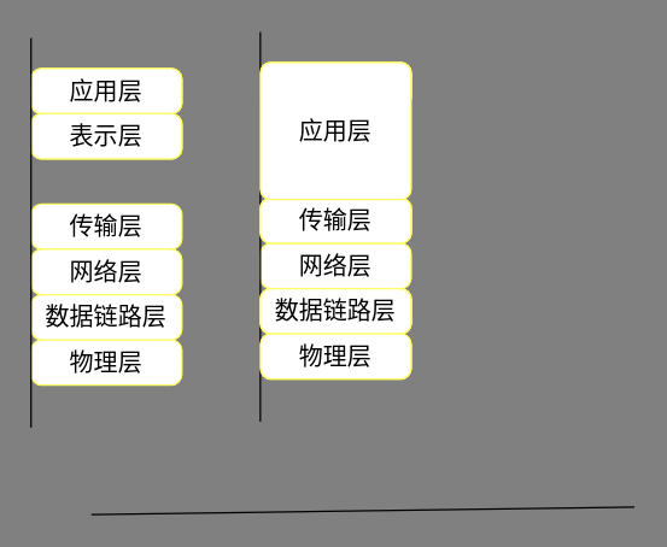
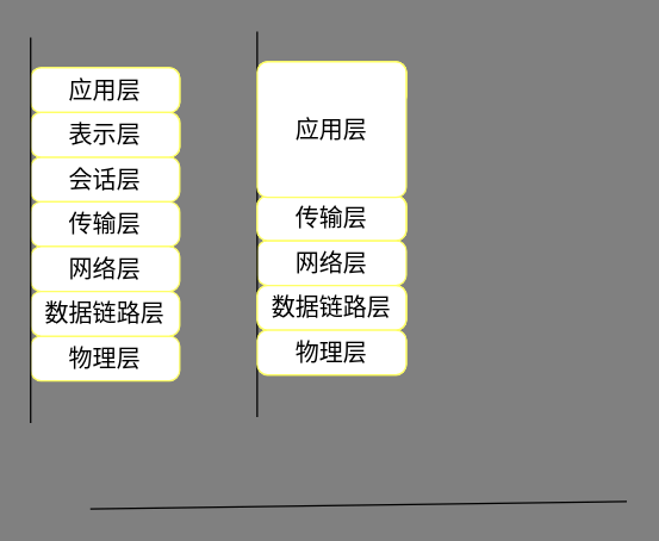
+ <mxCell id="4" value="&lt;font style=&quot;font-size: 16px&quot;&gt;会话层&lt;/font&gt;" style="rounded=1;whiteSpace=wrap;html=1;absoluteArcSize=1;arcSize=14;strokeWidth=1;strokeColor=#FFFF66;" vertex="1" parent="1"><mxGeometry x="20" y="105" width="100" height="30" as="geometry" /></mxCell>
